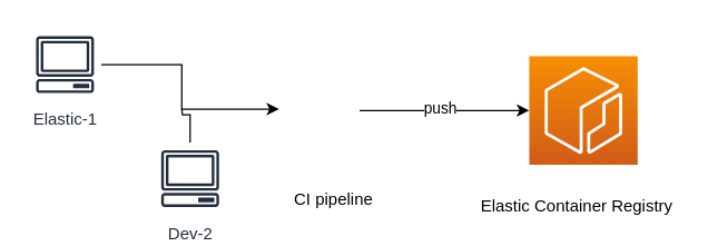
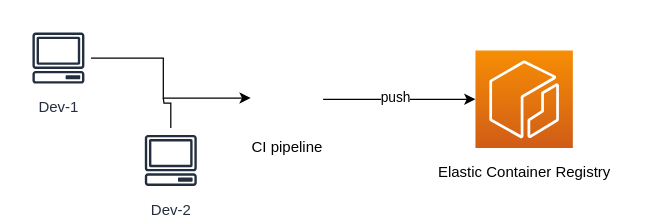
- <mxCell id="3" value="Elastic-1" style="outlineConnect=0;fontColor=#232F3E;gradientColor=none;strokeColor=#232F3E;fillColor=#ffffff;dashed=0;verticalLabelPosition=bottom;verticalAlign=top;align=center;html=1;fontSize=12;fontStyle=0;aspect=fixed;shape=mxgraph.aws4.resourceIcon;resIcon=mxgraph.aws4.client;" parent="1" vertex="1"><mxGeometry x="20" y="20" width="52" height="52" as="geometry" /></mxCell>
+ <mxCell id="3" value="Dev-1" style="outlineConnect=0;fontColor=#232F3E;gradientColor=none;strokeColor=#232F3E;fillColor=#ffffff;dashed=0;verticalLabelPosition=bottom;verticalAlign=top;align=center;html=1;fontSize=12;fontStyle=0;aspect=fixed;shape=mxgraph.aws4.resourceIcon;resIcon=mxgraph.aws4.client;" parent="1" vertex="1"><mxGeometry x="20" y="20" width="52" height="52" as="geometry" /></mxCell>
- <mxCell id="9" value="CI pipeline" style="text;html=1;align=center;verticalAlign=middle;resizable=0;points=[];autosize=1;strokeColor=none;" parent="1" vertex="1"><mxGeometry x="204" y="133" width="70" height="20" as="geometry" /></mxCell>
+ <mxCell id="9" value="CI pipeline" style="text;html=1;align=center;verticalAlign=middle;resizable=0;points=[];autosize=1;strokeColor=none;" parent="1" vertex="1"><mxGeometry x="194" y="108" width="70" height="20" as="geometry" /></mxCell>
- <mxCell id="11" value="Elastic Container Registry" style="text;html=1;align=center;verticalAlign=middle;resizable=0;points=[];autosize=1;strokeColor=none;" parent="1" vertex="1"><mxGeometry x="339" y="138" width="150" height="20" as="geometry" /></mxCell>
+ <mxCell id="11" value="Elastic Container Registry" style="text;html=1;align=center;verticalAlign=middle;resizable=0;points=[];autosize=1;strokeColor=none;" parent="1" vertex="1"><mxGeometry x="344" y="128" width="150" height="20" as="geometry" /></mxCell>
